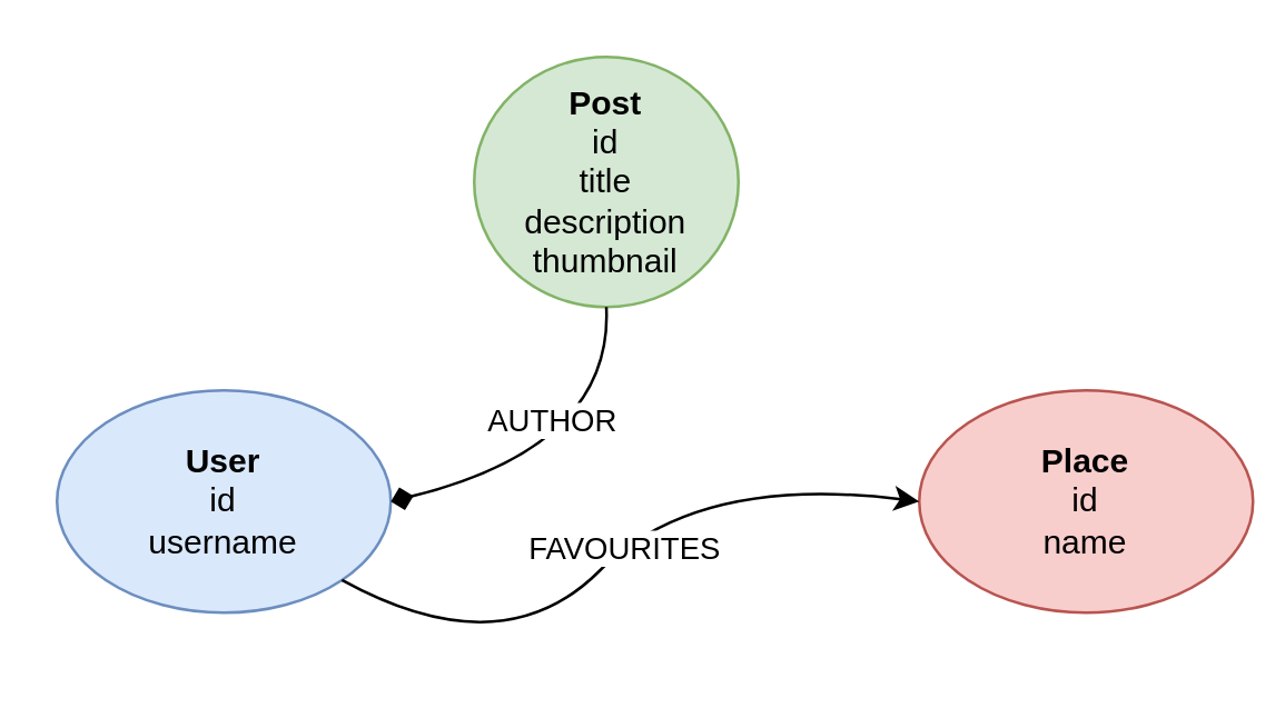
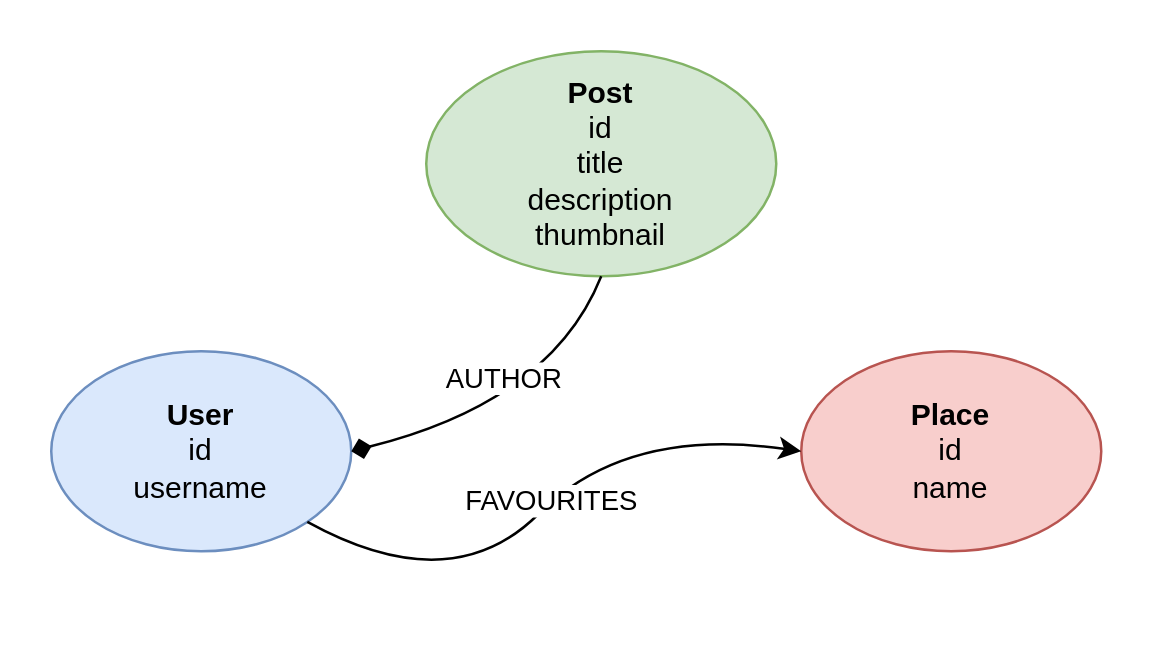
- <mxCell id="3" value="&lt;b&gt;Post&lt;br&gt;&lt;/b&gt;id&lt;br&gt;title&lt;br&gt;description&lt;br&gt;thumbnail" style="ellipse;whiteSpace=wrap;html=1;fillColor=#d5e8d4;strokeColor=#82b366;" vertex="1" parent="1"><mxGeometry x="170" y="20" width="95" height="90" as="geometry" /></mxCell>
+ <mxCell id="3" value="&lt;b&gt;Post&lt;br&gt;&lt;/b&gt;id&lt;br&gt;title&lt;br&gt;description&lt;br&gt;thumbnail" style="ellipse;whiteSpace=wrap;html=1;fillColor=#d5e8d4;strokeColor=#82b366;" vertex="1" parent="1"><mxGeometry x="170" y="20" width="140" height="90" as="geometry" /></mxCell>
- <mxCell id="4" value="&lt;b&gt;Place&lt;br&gt;&lt;/b&gt;id&lt;br&gt;name" style="ellipse;whiteSpace=wrap;html=1;fillColor=#f8cecc;strokeColor=#b85450;" vertex="1" parent="1"><mxGeometry x="330" y="140" width="120" height="80" as="geometry" /></mxCell>
+ <mxCell id="4" value="&lt;b&gt;Place&lt;br&gt;&lt;/b&gt;id&lt;br&gt;name" style="ellipse;whiteSpace=wrap;html=1;fillColor=#f8cecc;strokeColor=#b85450;" vertex="1" parent="1"><mxGeometry x="320" y="140" width="120" height="80" as="geometry" /></mxCell>
